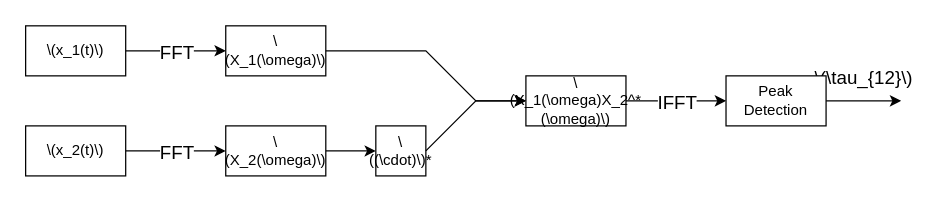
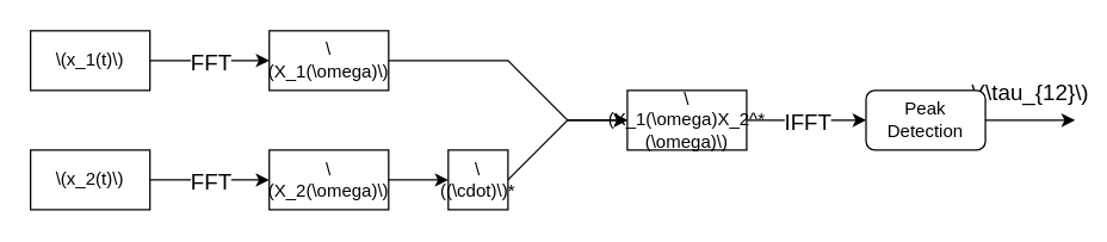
- <mxCell id="19" value="Peak Detection" style="rounded=0;whiteSpace=wrap;html=1;fontSize=12;" vertex="1" parent="1"><mxGeometry x="580" y="60" width="80" height="40" as="geometry" /></mxCell>
+ <mxCell id="19" value="Peak Detection" style="whiteSpace=wrap;html=1;fontSize=12;rounded=1;" vertex="1" parent="1"><mxGeometry x="580" y="60" width="80" height="40" as="geometry" /></mxCell>
